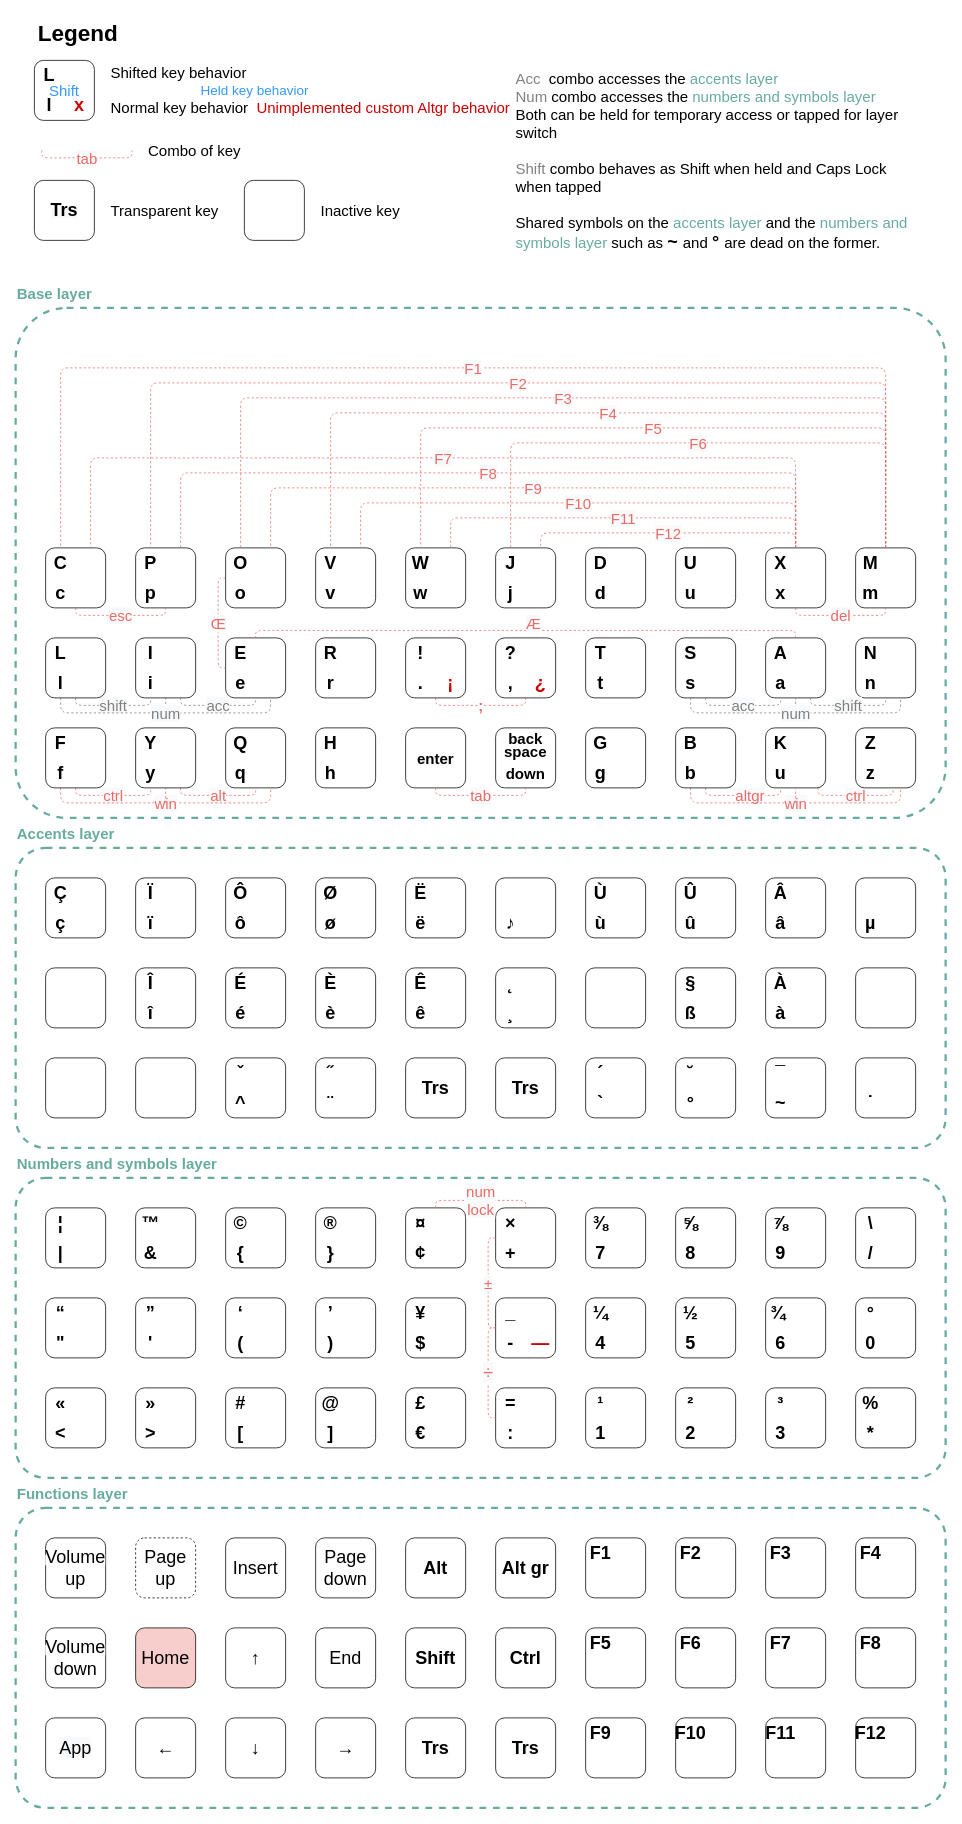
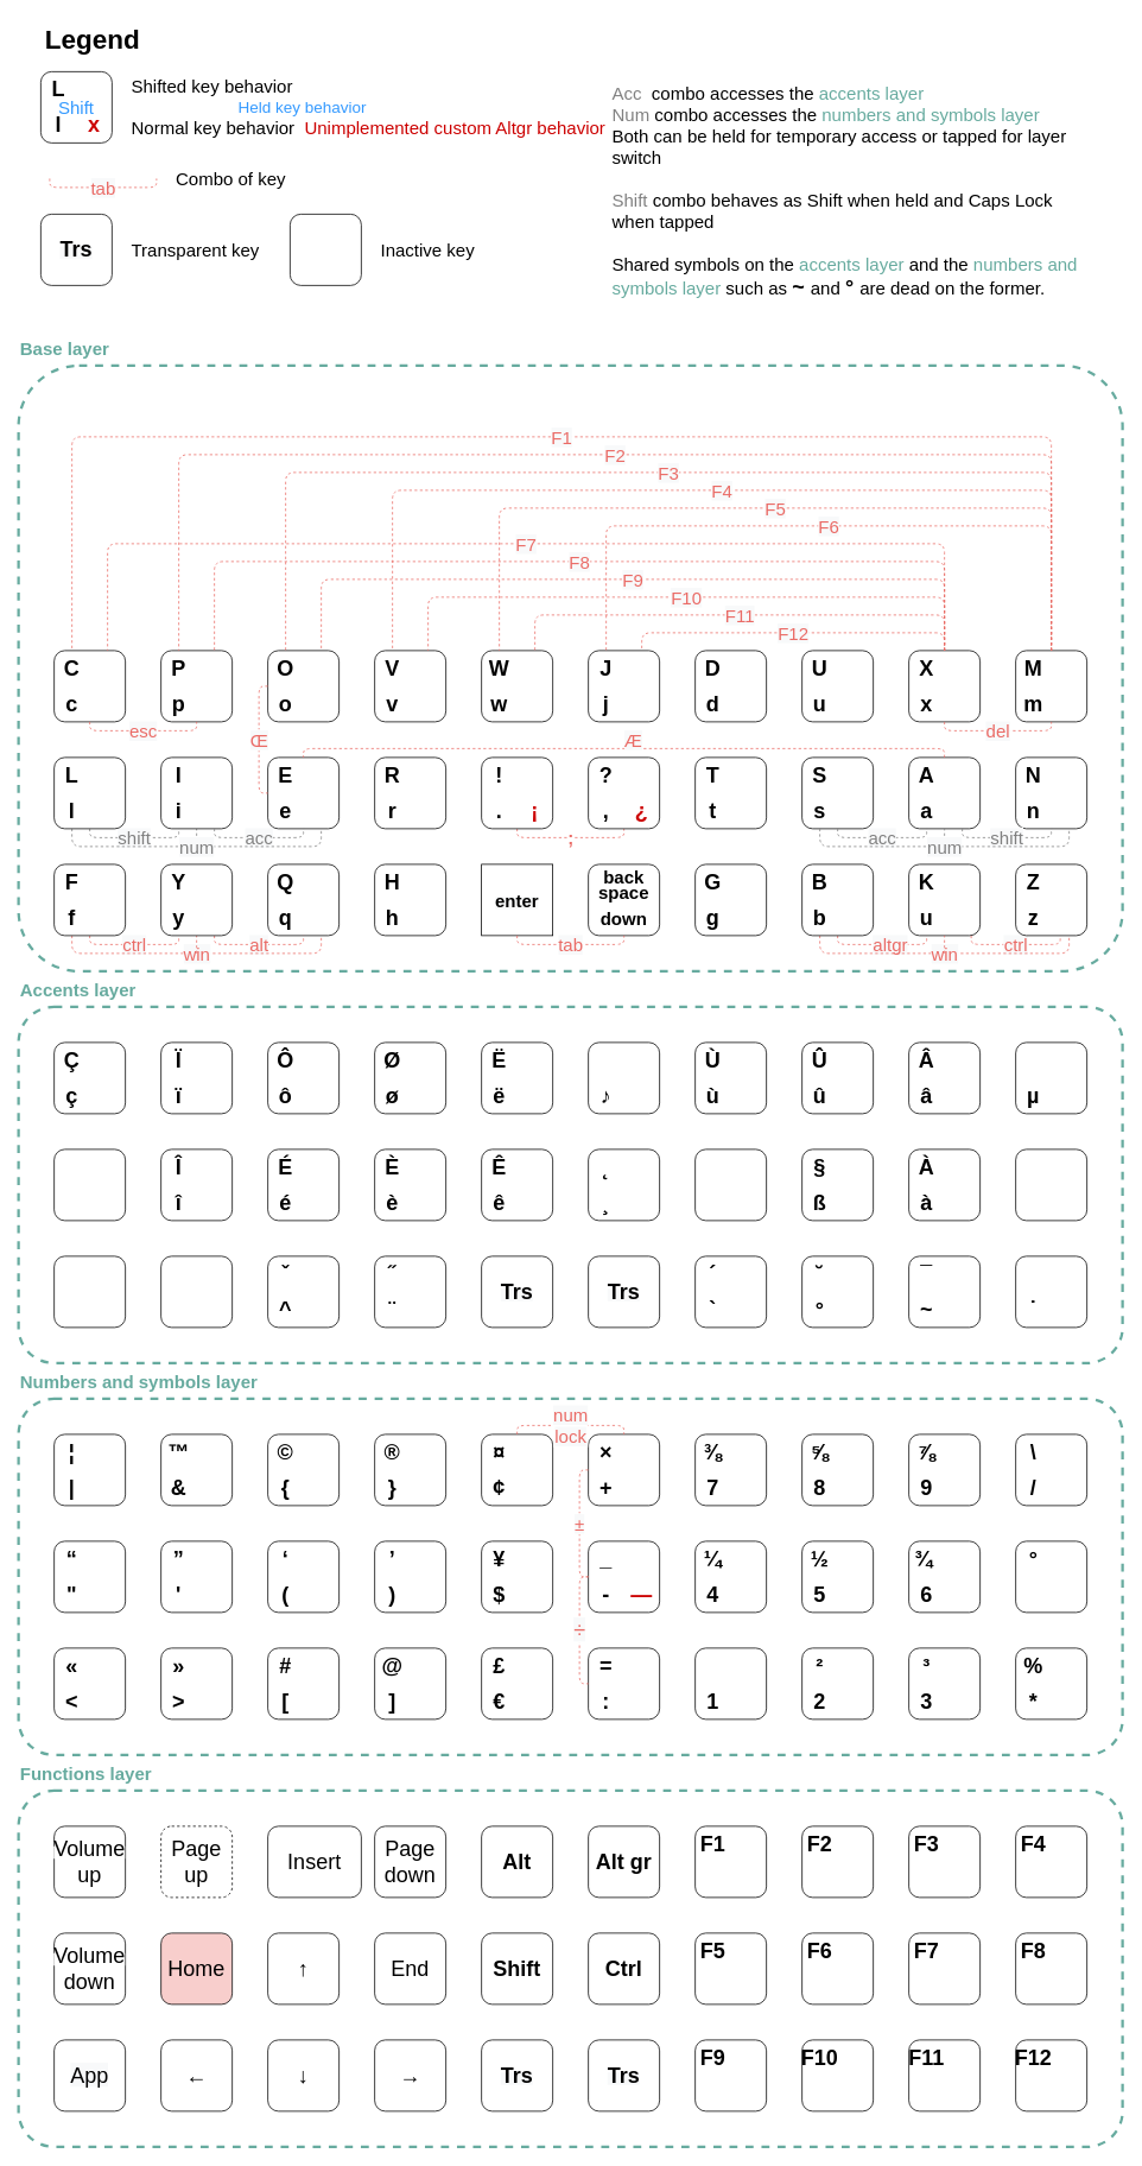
- <mxCell id="302" value="&#10;&#10;&lt;b style=&quot;color: rgb(0, 0, 0); font-family: helvetica; font-size: 12px; font-style: normal; letter-spacing: normal; text-align: center; text-indent: 0px; text-transform: none; word-spacing: 0px; background-color: rgb(248, 249, 250);&quot;&gt;&lt;font style=&quot;font-size: 20px&quot;&gt;enter&lt;/font&gt;&lt;/b&gt;&#10;&#10;" style="rounded=1;whiteSpace=wrap;html=1;" parent="301" vertex="1"><mxGeometry width="80" height="80" as="geometry" /></mxCell>
+ <mxCell id="302" value="&#10;&#10;&lt;b style=&quot;color: rgb(0, 0, 0); font-family: helvetica; font-size: 12px; font-style: normal; letter-spacing: normal; text-align: center; text-indent: 0px; text-transform: none; word-spacing: 0px; background-color: rgb(248, 249, 250);&quot;&gt;&lt;font style=&quot;font-size: 20px&quot;&gt;enter&lt;/font&gt;&lt;/b&gt;&#10;&#10;" style="whiteSpace=wrap;html=1;rounded=0;" parent="301" vertex="1"><mxGeometry width="80" height="80" as="geometry" /></mxCell>
- <mxCell id="305" value="&lt;b style=&quot;font-size: 24px&quot;&gt;0&lt;/b&gt;" style="text;html=1;strokeColor=none;fillColor=none;align=center;verticalAlign=middle;whiteSpace=wrap;rounded=0;fontColor=#000000;" parent="303" vertex="1"><mxGeometry x="10" y="50" width="20" height="20" as="geometry" /></mxCell>
- <mxCell id="279" value="&lt;span style=&quot;font-size: 24px&quot;&gt;&lt;b&gt;¹&lt;/b&gt;&lt;/span&gt;" style="text;html=1;strokeColor=none;fillColor=none;align=center;verticalAlign=middle;whiteSpace=wrap;rounded=0;fontColor=#000000;" vertex="1" parent="276"><mxGeometry x="10" y="10" width="20" height="20" as="geometry" /></mxCell>
- <mxCell id="220" value="&lt;font style=&quot;font-size: 24px&quot;&gt;Insert&lt;/font&gt;" style="rounded=1;whiteSpace=wrap;html=1;" parent="1" vertex="1"><mxGeometry x="300" y="2050" width="80" height="80" as="geometry" /></mxCell>
+ <mxCell id="220" value="&lt;font style=&quot;font-size: 24px&quot;&gt;Insert&lt;/font&gt;" style="rounded=1;whiteSpace=wrap;html=1;" parent="1" vertex="1"><mxGeometry x="300" y="2050" width="105" height="80" as="geometry" /></mxCell>
